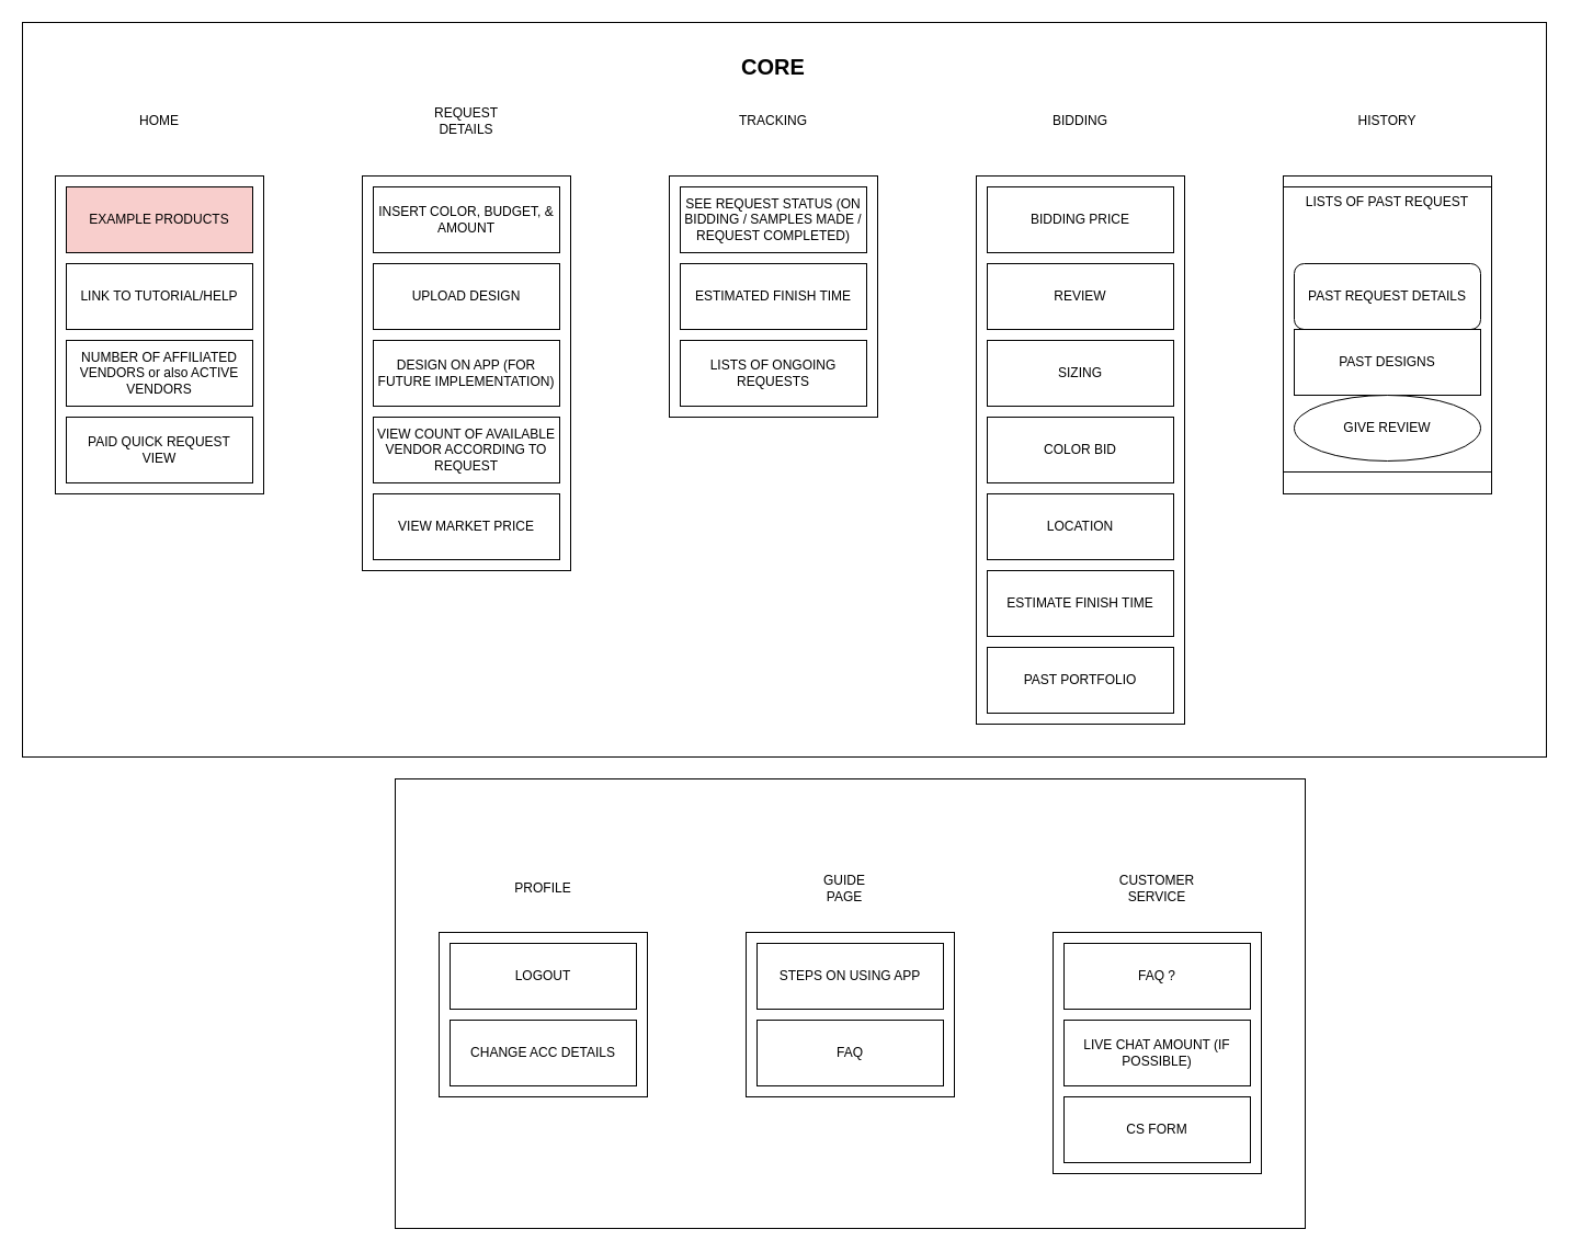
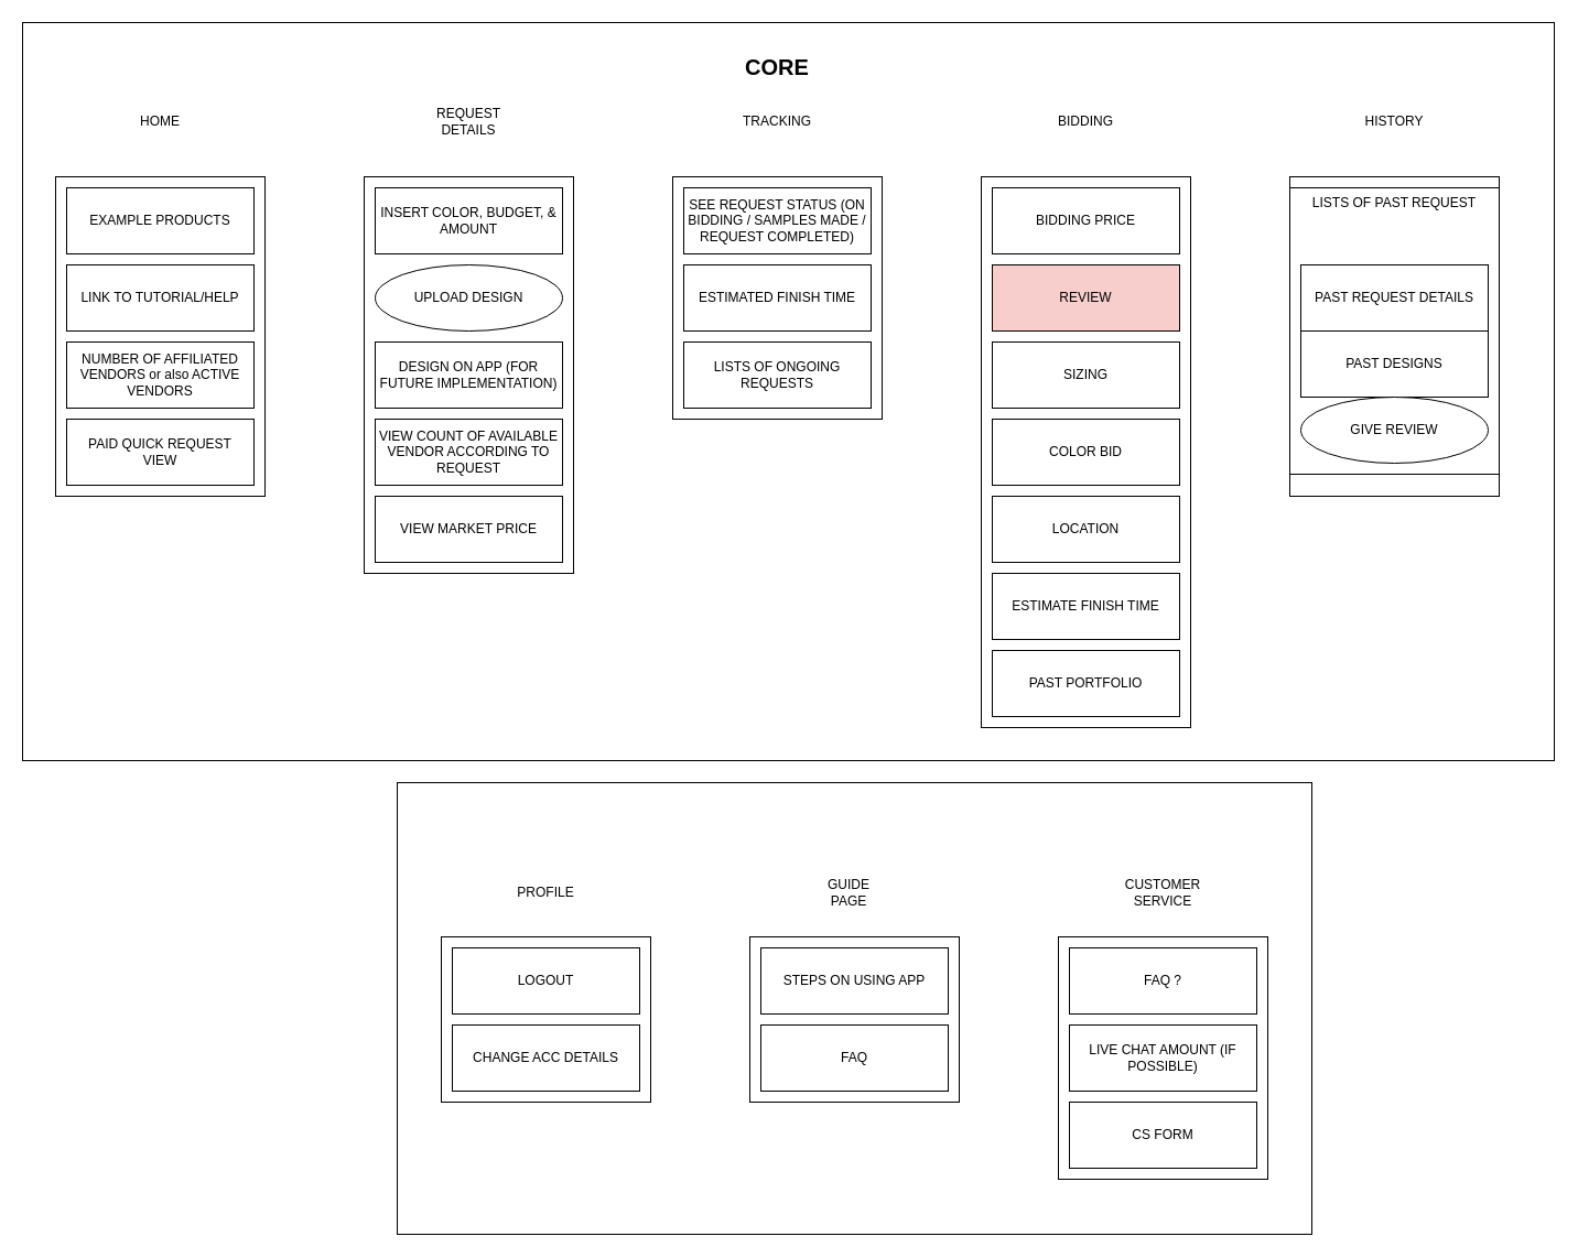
- <mxCell id="8" value="EXAMPLE PRODUCTS" style="rounded=0;whiteSpace=wrap;html=1;fillColor=#f8cecc;" vertex="1" parent="1"><mxGeometry x="60" y="170" width="170" height="60" as="geometry" /></mxCell>
+ <mxCell id="8" value="EXAMPLE PRODUCTS" style="rounded=0;whiteSpace=wrap;html=1;" vertex="1" parent="1"><mxGeometry x="60" y="170" width="170" height="60" as="geometry" /></mxCell>
- <mxCell id="13" value="UPLOAD DESIGN" style="rounded=0;whiteSpace=wrap;html=1;" vertex="1" parent="1"><mxGeometry x="340" y="240" width="170" height="60" as="geometry" /></mxCell>
+ <mxCell id="13" value="UPLOAD DESIGN" style="ellipse;whiteSpace=wrap;html=1;" vertex="1" parent="1"><mxGeometry x="340" y="240" width="170" height="60" as="geometry" /></mxCell>
- <mxCell id="22" value="REVIEW" style="rounded=0;whiteSpace=wrap;html=1;" vertex="1" parent="1"><mxGeometry x="900" y="240" width="170" height="60" as="geometry" /></mxCell>
+ <mxCell id="22" value="REVIEW" style="rounded=0;whiteSpace=wrap;html=1;fillColor=#f8cecc;" vertex="1" parent="1"><mxGeometry x="900" y="240" width="170" height="60" as="geometry" /></mxCell>
- <mxCell id="30" value="PAST REQUEST DETAILS" style="whiteSpace=wrap;html=1;rounded=1;" vertex="1" parent="1"><mxGeometry x="1180" y="240" width="170" height="60" as="geometry" /></mxCell>
+ <mxCell id="30" value="PAST REQUEST DETAILS" style="rounded=0;whiteSpace=wrap;html=1;" vertex="1" parent="1"><mxGeometry x="1180" y="240" width="170" height="60" as="geometry" /></mxCell>
